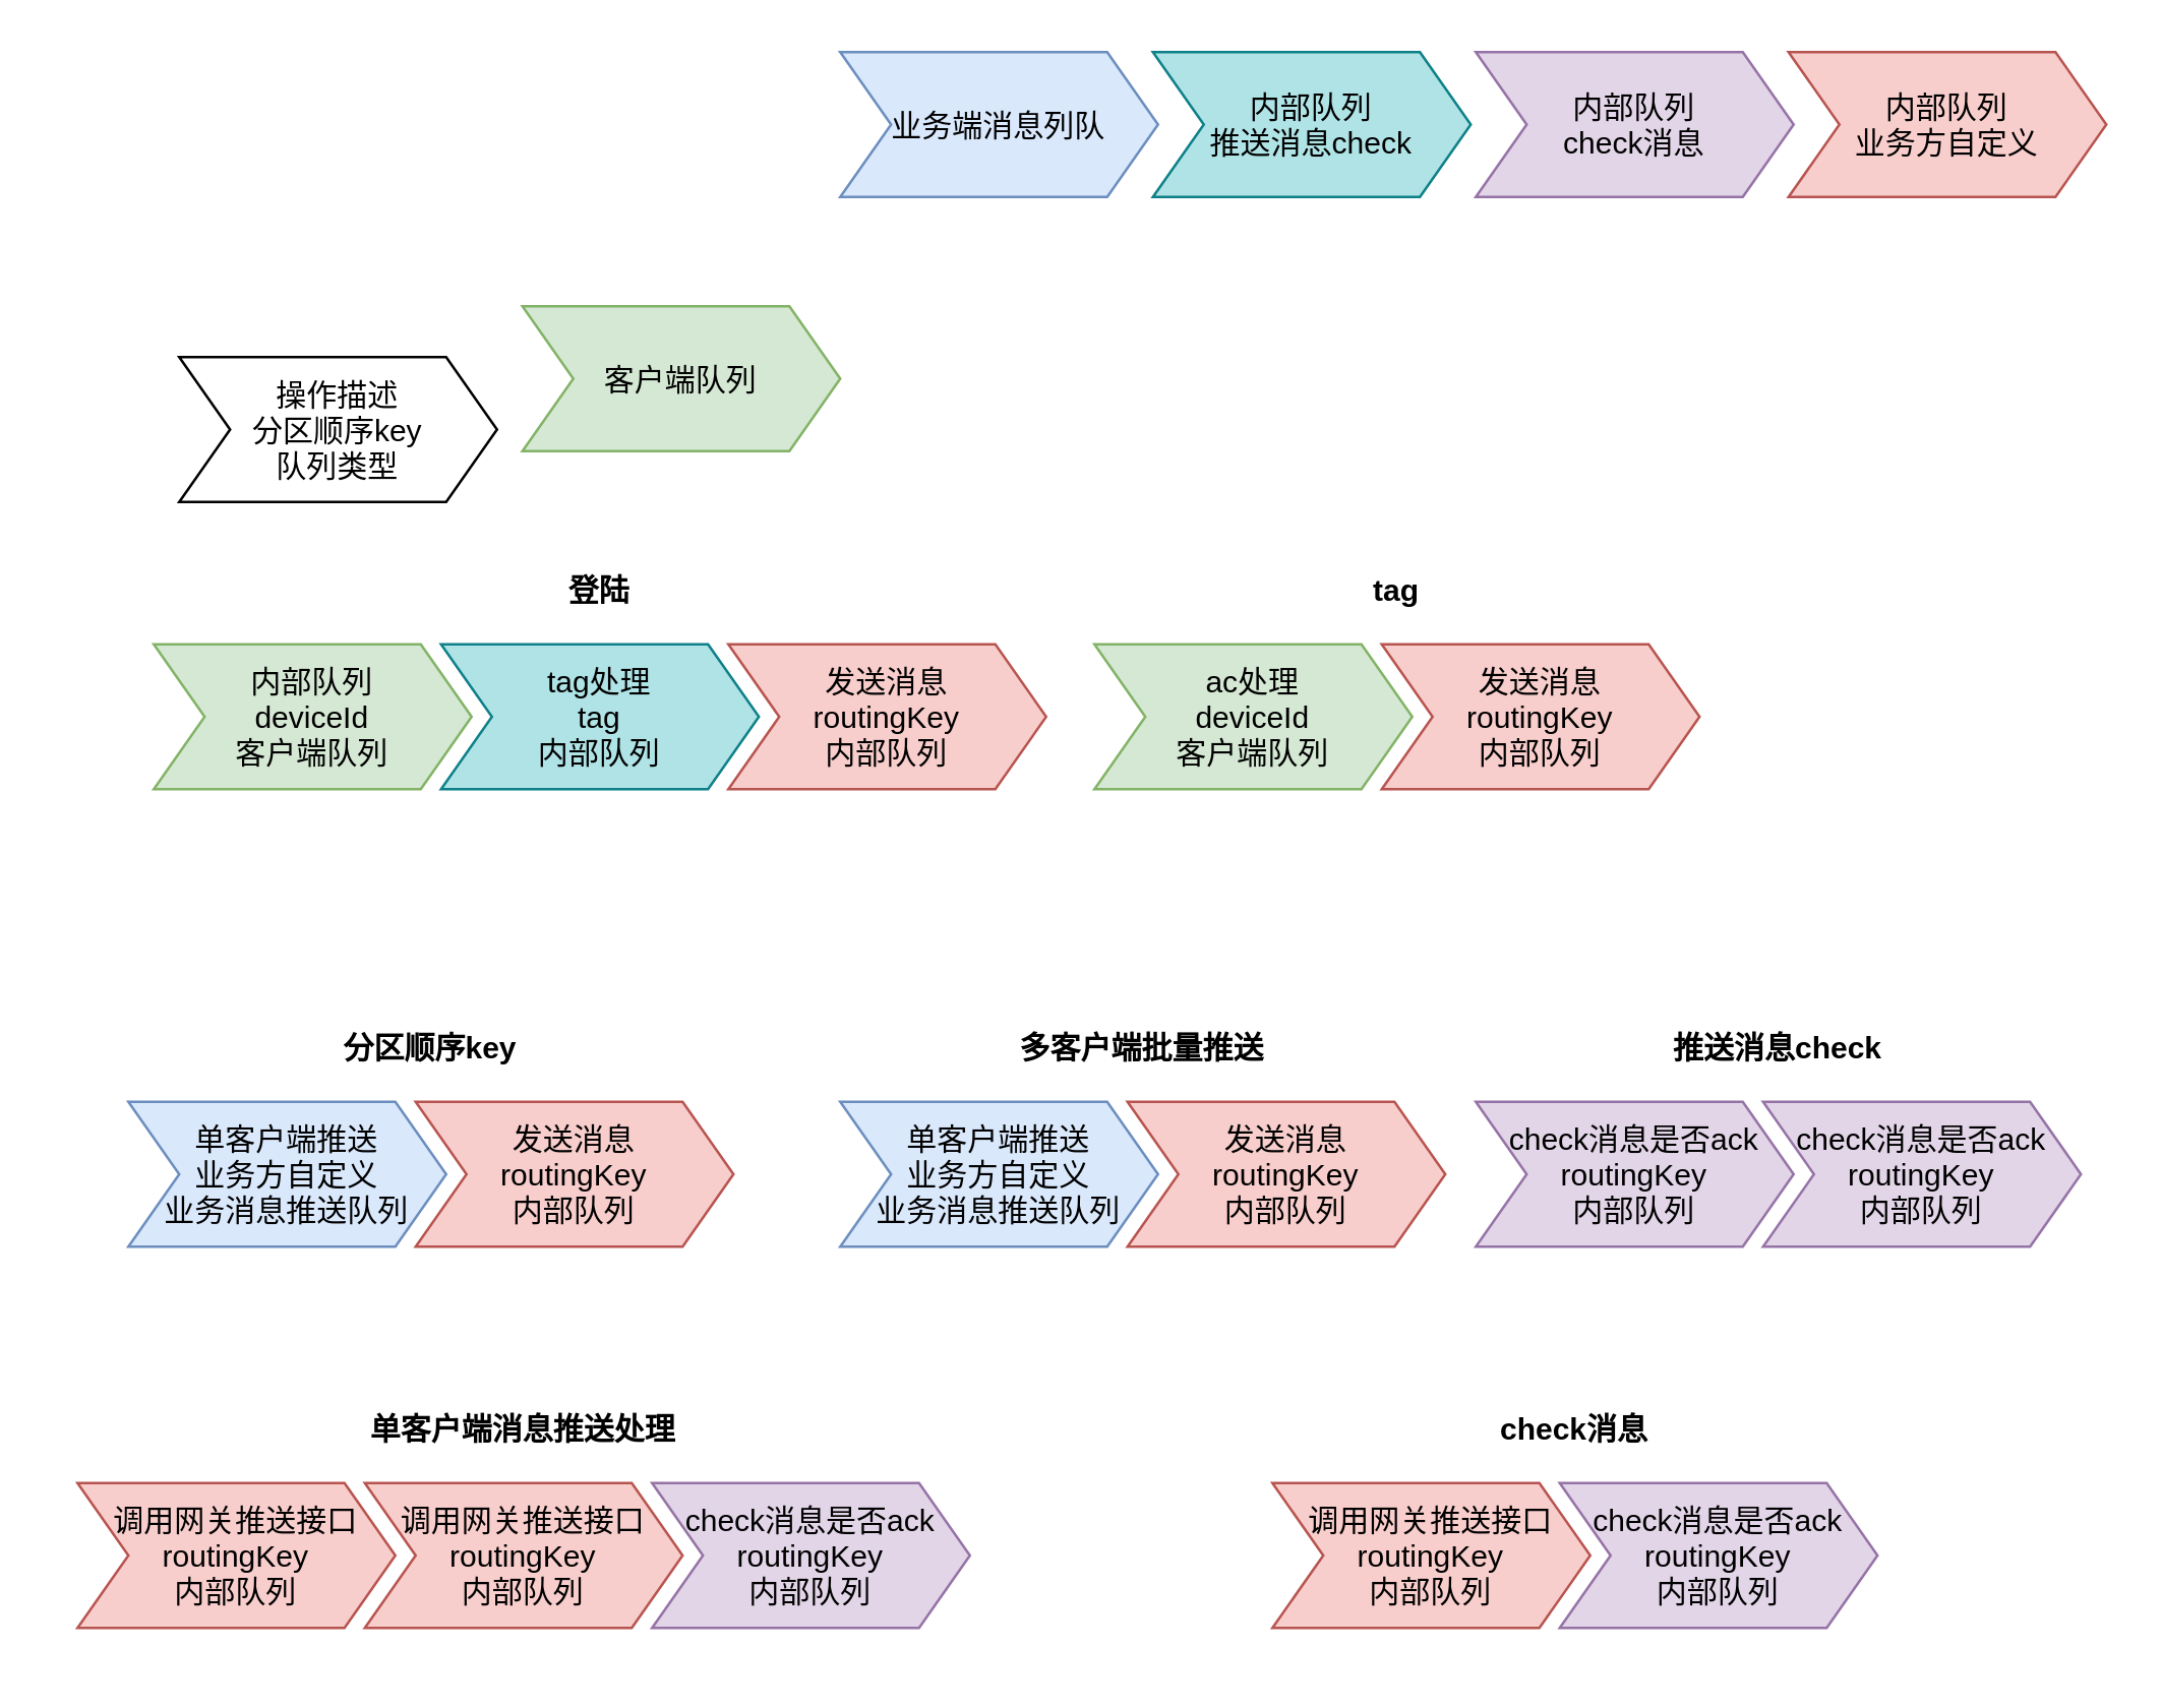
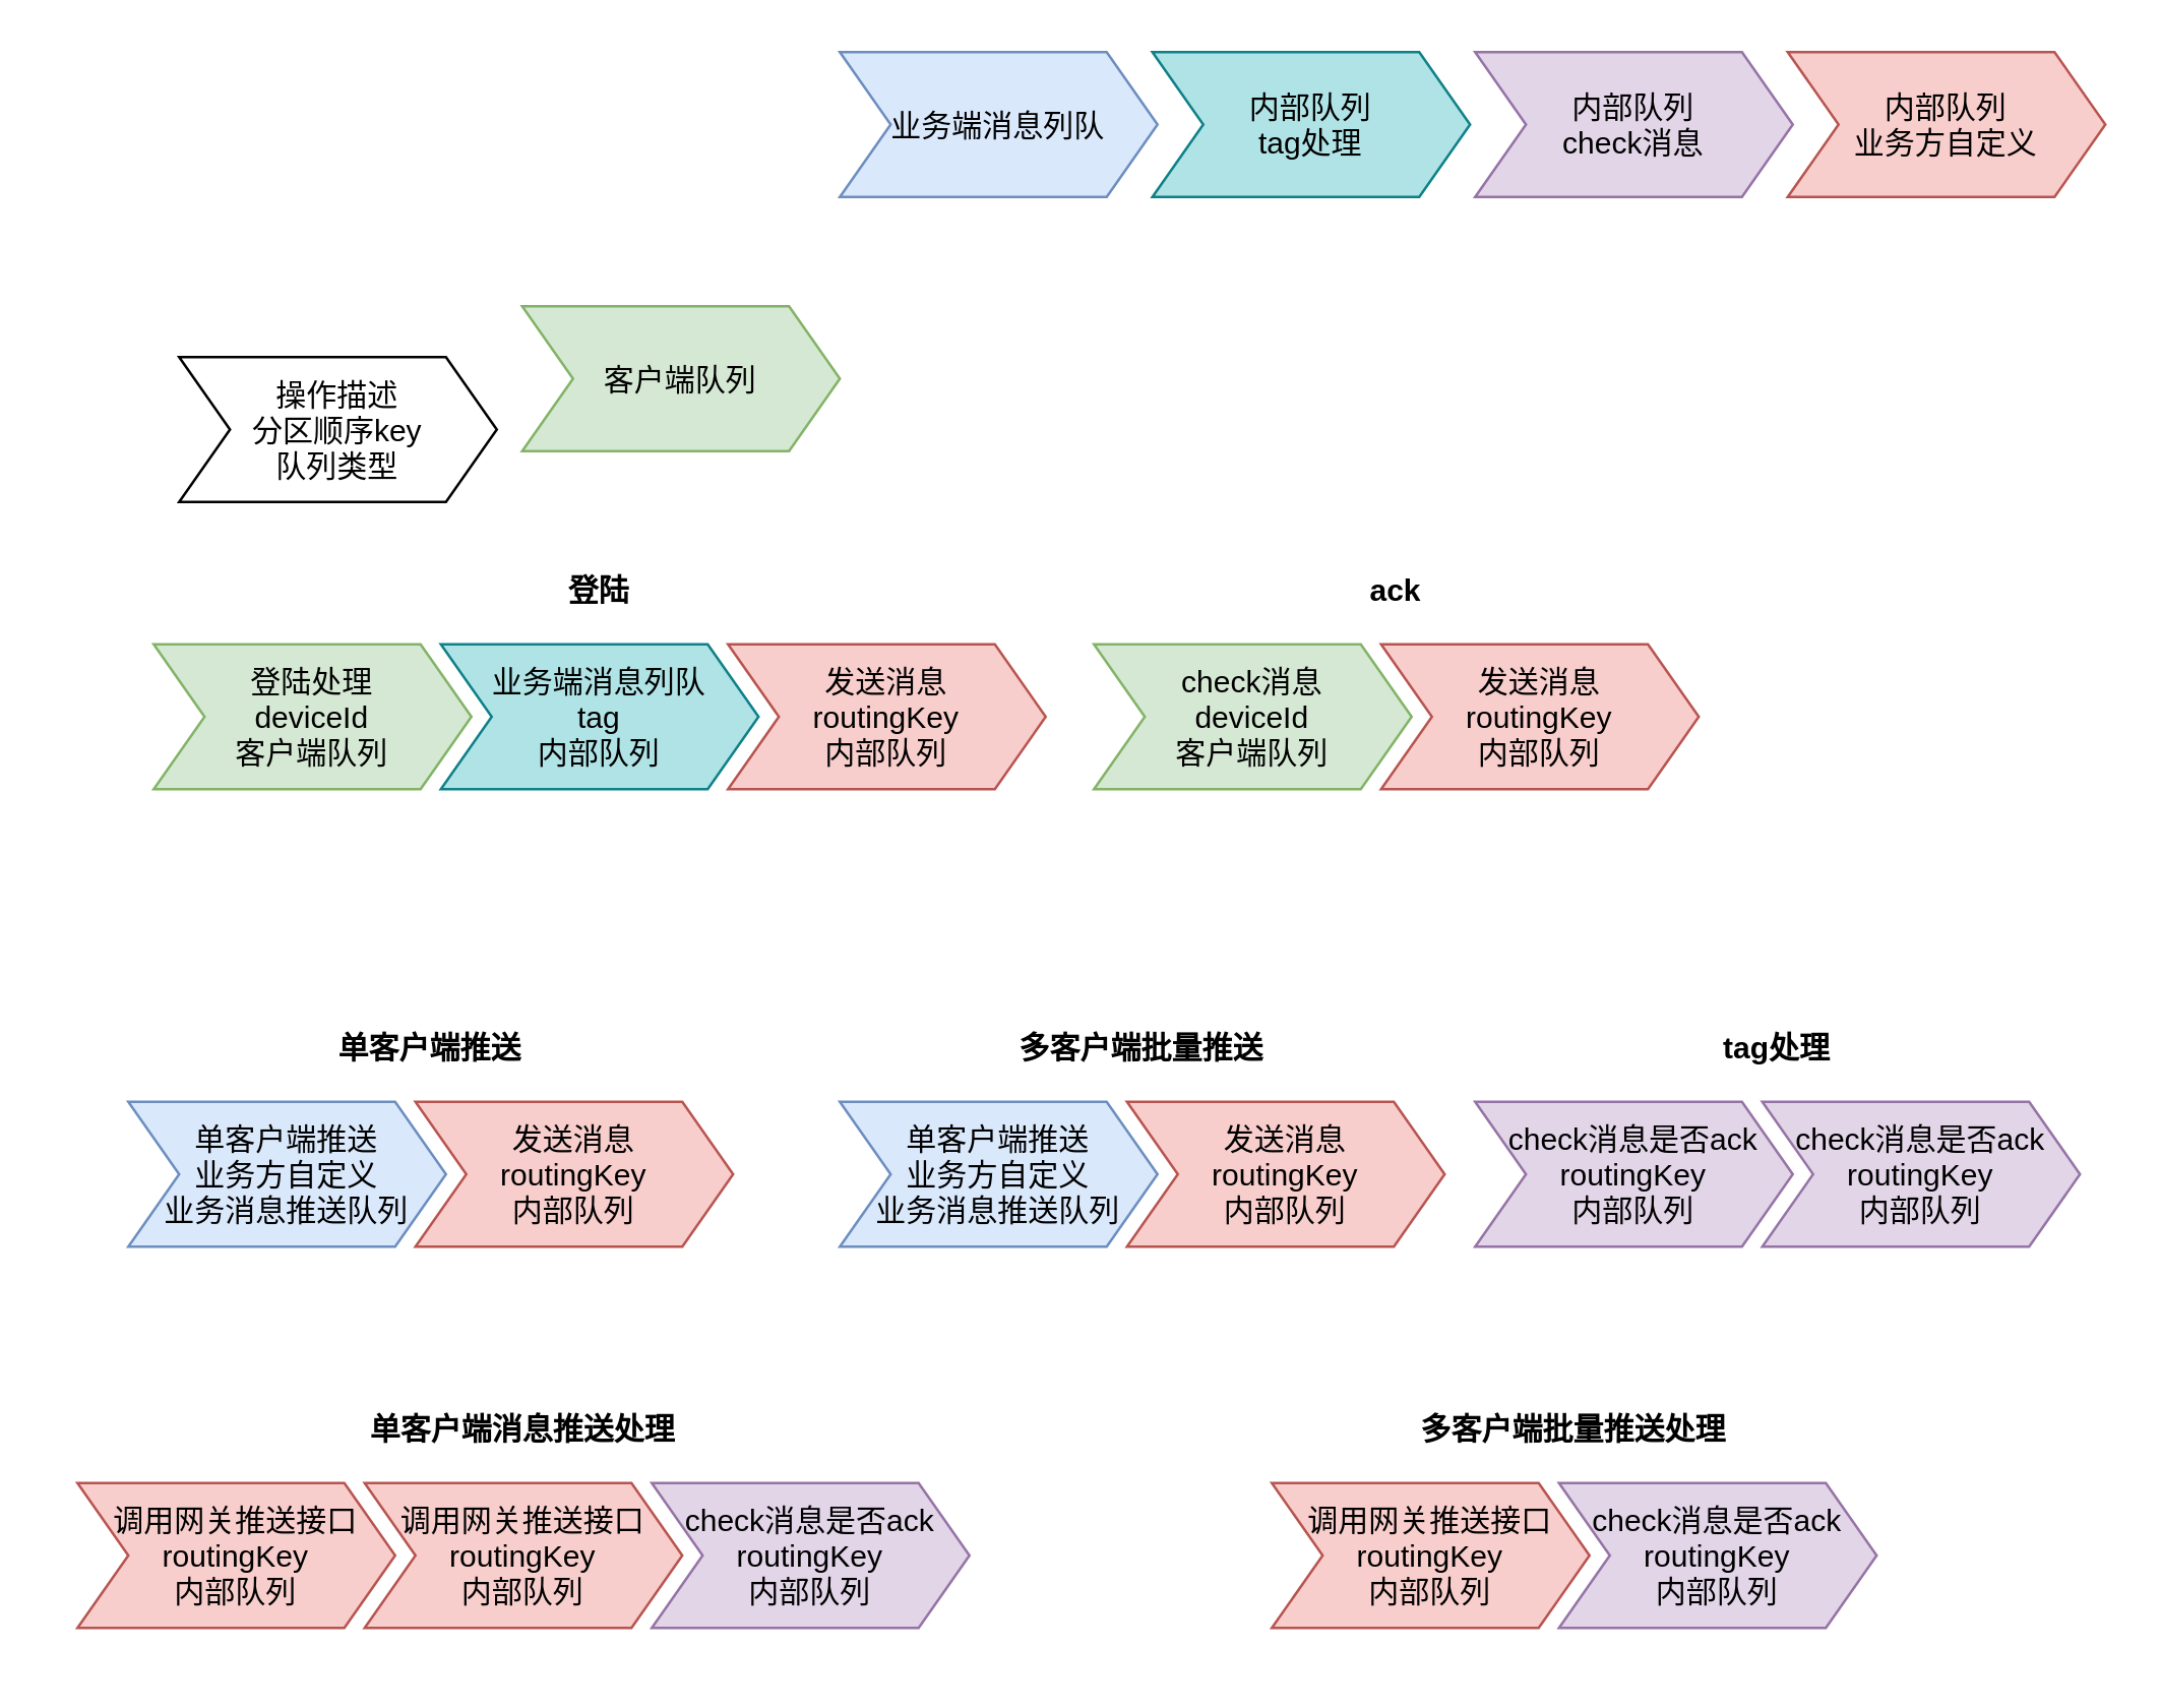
- <mxCell id="28" value="内部队列&#10;推送消息check" style="shape=step;perimeter=stepPerimeter;fixedSize=1;points=[];fillColor=#b0e3e6;strokeColor=#0e8088;" vertex="1" parent="1"><mxGeometry x="453" y="20" width="125" height="57" as="geometry" /></mxCell>
+ <mxCell id="28" value="内部队列&#10;tag处理" style="shape=step;perimeter=stepPerimeter;fixedSize=1;points=[];fillColor=#b0e3e6;strokeColor=#0e8088;" vertex="1" parent="1"><mxGeometry x="453" y="20" width="125" height="57" as="geometry" /></mxCell>
- <mxCell id="6" value="tag" style="swimlane;childLayout=stackLayout;horizontal=1;fillColor=none;horizontalStack=1;resizeParent=1;resizeParentMax=0;resizeLast=0;collapsible=0;strokeColor=none;stackBorder=10;stackSpacing=-12;resizable=1;align=center;points=[];fontColor=#000000;" vertex="1" parent="1"><mxGeometry x="420" y="220" width="258" height="100" as="geometry" /></mxCell>
+ <mxCell id="6" value="ack" style="swimlane;childLayout=stackLayout;horizontal=1;fillColor=none;horizontalStack=1;resizeParent=1;resizeParentMax=0;resizeLast=0;collapsible=0;strokeColor=none;stackBorder=10;stackSpacing=-12;resizable=1;align=center;points=[];fontColor=#000000;" vertex="1" parent="1"><mxGeometry x="420" y="220" width="258" height="100" as="geometry" /></mxCell>
- <mxCell id="3" value="内部队列&#10;deviceId&#10;客户端队列" style="shape=step;perimeter=stepPerimeter;fixedSize=1;points=[];fillColor=#d5e8d4;strokeColor=#82b366;" vertex="1" parent="2"><mxGeometry x="10" y="33" width="125" height="57" as="geometry" /></mxCell>
+ <mxCell id="3" value="登陆处理&#10;deviceId&#10;客户端队列" style="shape=step;perimeter=stepPerimeter;fixedSize=1;points=[];fillColor=#d5e8d4;strokeColor=#82b366;" vertex="1" parent="2"><mxGeometry x="10" y="33" width="125" height="57" as="geometry" /></mxCell>
- <mxCell id="4" value="tag处理&#10;tag&#10;内部队列" style="shape=step;perimeter=stepPerimeter;fixedSize=1;points=[];fillColor=#b0e3e6;strokeColor=#0e8088;" vertex="1" parent="2"><mxGeometry x="123" y="33" width="125" height="57" as="geometry" /></mxCell>
+ <mxCell id="4" value="业务端消息列队&#10;tag&#10;内部队列" style="shape=step;perimeter=stepPerimeter;fixedSize=1;points=[];fillColor=#b0e3e6;strokeColor=#0e8088;" vertex="1" parent="2"><mxGeometry x="123" y="33" width="125" height="57" as="geometry" /></mxCell>
- <mxCell id="7" value="ac处理&#10;deviceId&#10;客户端队列" style="shape=step;perimeter=stepPerimeter;fixedSize=1;points=[];fillColor=#d5e8d4;strokeColor=#82b366;" vertex="1" parent="6"><mxGeometry x="10" y="33" width="125" height="57" as="geometry" /></mxCell>
+ <mxCell id="7" value="check消息&#10;deviceId&#10;客户端队列" style="shape=step;perimeter=stepPerimeter;fixedSize=1;points=[];fillColor=#d5e8d4;strokeColor=#82b366;" vertex="1" parent="6"><mxGeometry x="10" y="33" width="125" height="57" as="geometry" /></mxCell>
- <mxCell id="9" value="分区顺序key" style="swimlane;childLayout=stackLayout;horizontal=1;fillColor=none;horizontalStack=1;resizeParent=1;resizeParentMax=0;resizeLast=0;collapsible=0;strokeColor=none;stackBorder=10;stackSpacing=-12;resizable=1;align=center;points=[];fontColor=#000000;" vertex="1" parent="1"><mxGeometry x="40" y="400" width="258" height="100" as="geometry" /></mxCell>
+ <mxCell id="9" value="单客户端推送" style="swimlane;childLayout=stackLayout;horizontal=1;fillColor=none;horizontalStack=1;resizeParent=1;resizeParentMax=0;resizeLast=0;collapsible=0;strokeColor=none;stackBorder=10;stackSpacing=-12;resizable=1;align=center;points=[];fontColor=#000000;" vertex="1" parent="1"><mxGeometry x="40" y="400" width="258" height="100" as="geometry" /></mxCell>
- <mxCell id="15" value="推送消息check" style="swimlane;childLayout=stackLayout;horizontal=1;fillColor=none;horizontalStack=1;resizeParent=1;resizeParentMax=0;resizeLast=0;collapsible=0;strokeColor=none;stackBorder=10;stackSpacing=-12;resizable=1;align=center;points=[];fontColor=#000000;" vertex="1" parent="1"><mxGeometry x="570" y="400" width="258" height="100" as="geometry" /></mxCell>
+ <mxCell id="15" value="tag处理" style="swimlane;childLayout=stackLayout;horizontal=1;fillColor=none;horizontalStack=1;resizeParent=1;resizeParentMax=0;resizeLast=0;collapsible=0;strokeColor=none;stackBorder=10;stackSpacing=-12;resizable=1;align=center;points=[];fontColor=#000000;" vertex="1" parent="1"><mxGeometry x="570" y="400" width="258" height="100" as="geometry" /></mxCell>
- <mxCell id="22" value="check消息" style="swimlane;childLayout=stackLayout;horizontal=1;fillColor=none;horizontalStack=1;resizeParent=1;resizeParentMax=0;resizeLast=0;collapsible=0;strokeColor=none;stackBorder=10;stackSpacing=-12;resizable=1;align=center;points=[];fontColor=#000000;" vertex="1" parent="1"><mxGeometry x="490" y="550" width="258" height="100" as="geometry" /></mxCell>
+ <mxCell id="22" value="多客户端批量推送处理" style="swimlane;childLayout=stackLayout;horizontal=1;fillColor=none;horizontalStack=1;resizeParent=1;resizeParentMax=0;resizeLast=0;collapsible=0;strokeColor=none;stackBorder=10;stackSpacing=-12;resizable=1;align=center;points=[];fontColor=#000000;" vertex="1" parent="1"><mxGeometry x="490" y="550" width="258" height="100" as="geometry" /></mxCell>
